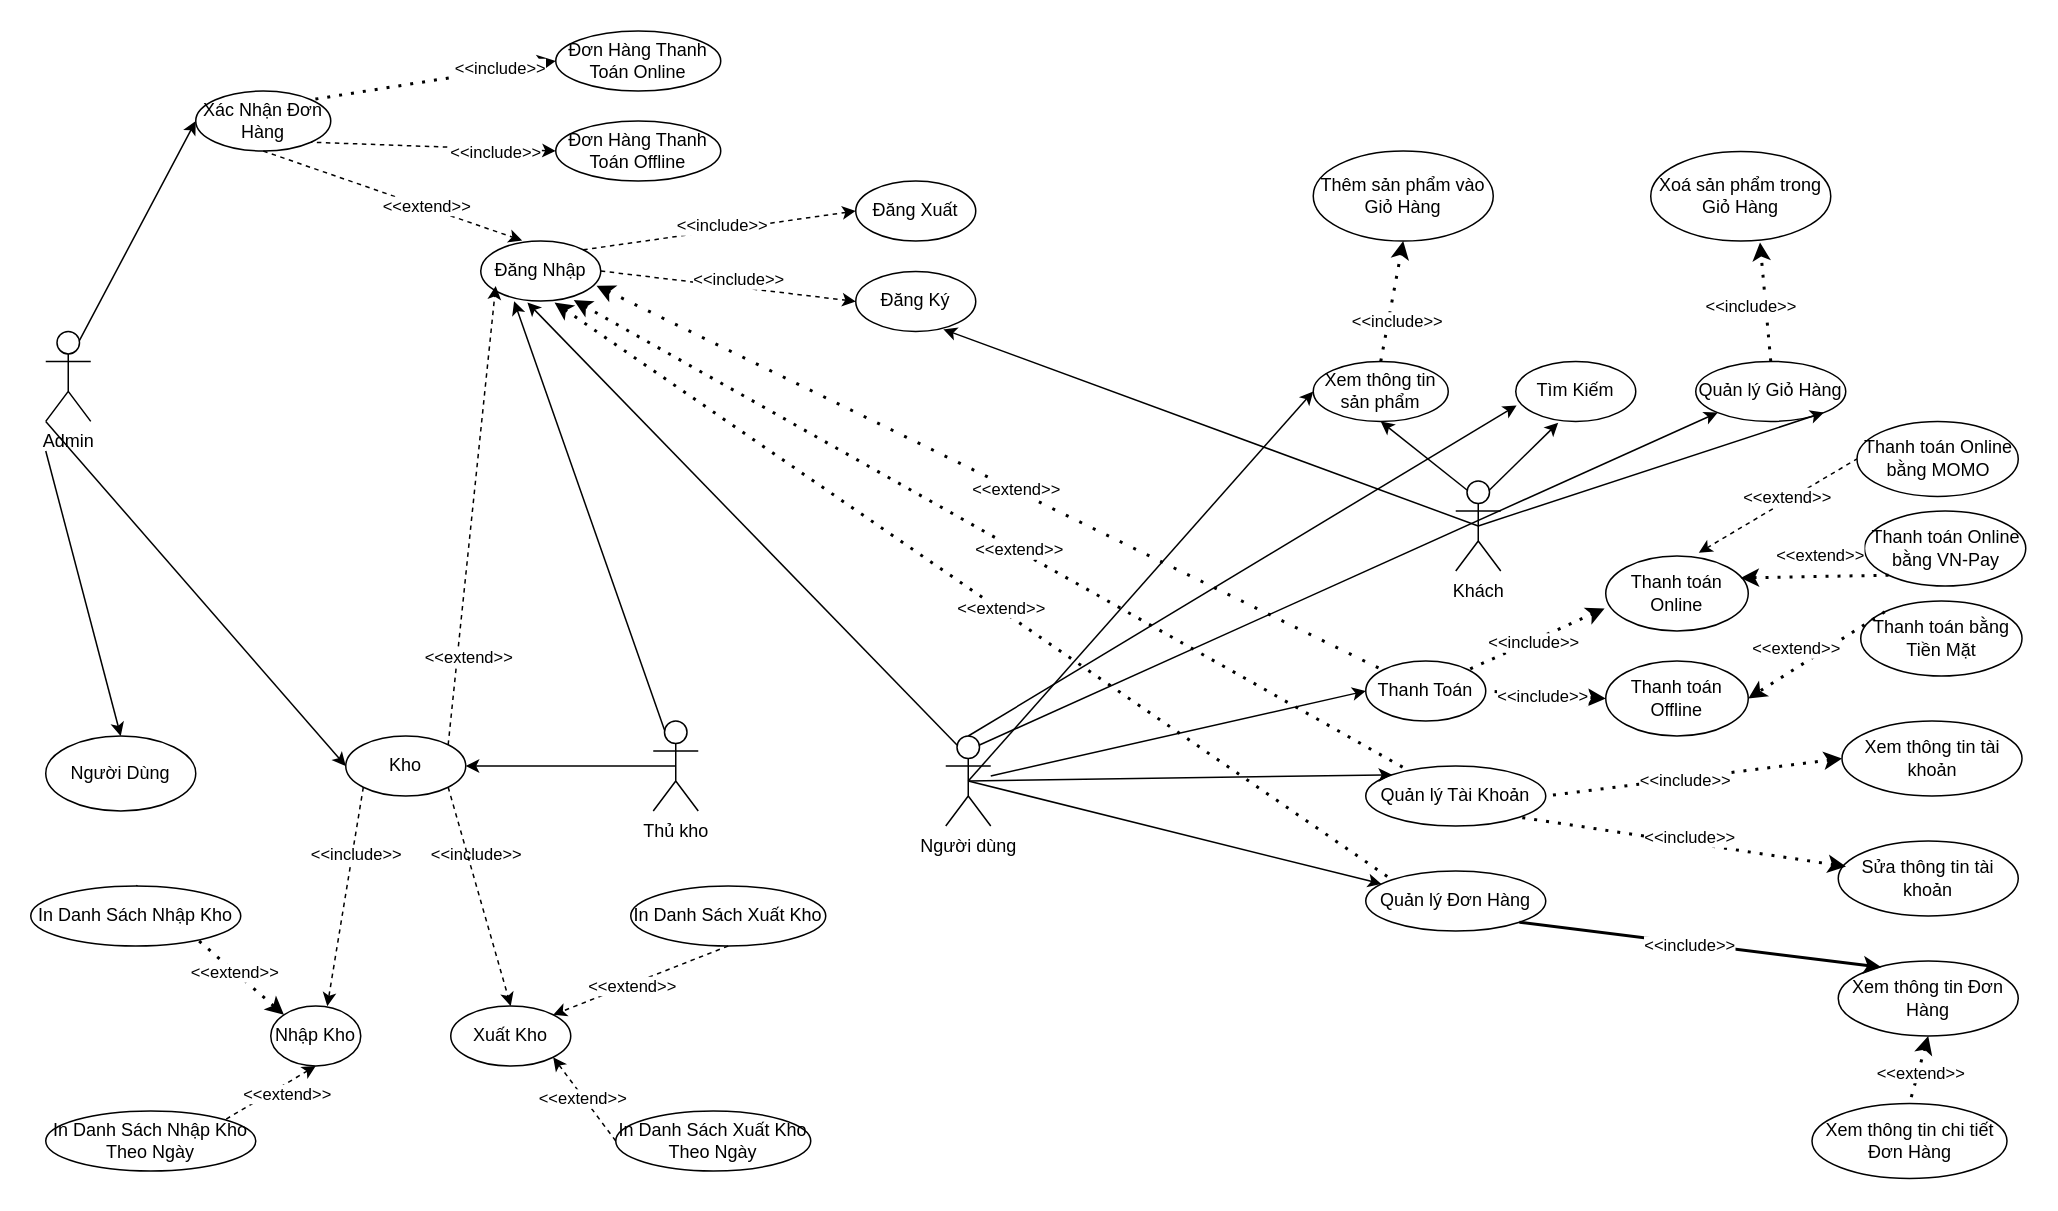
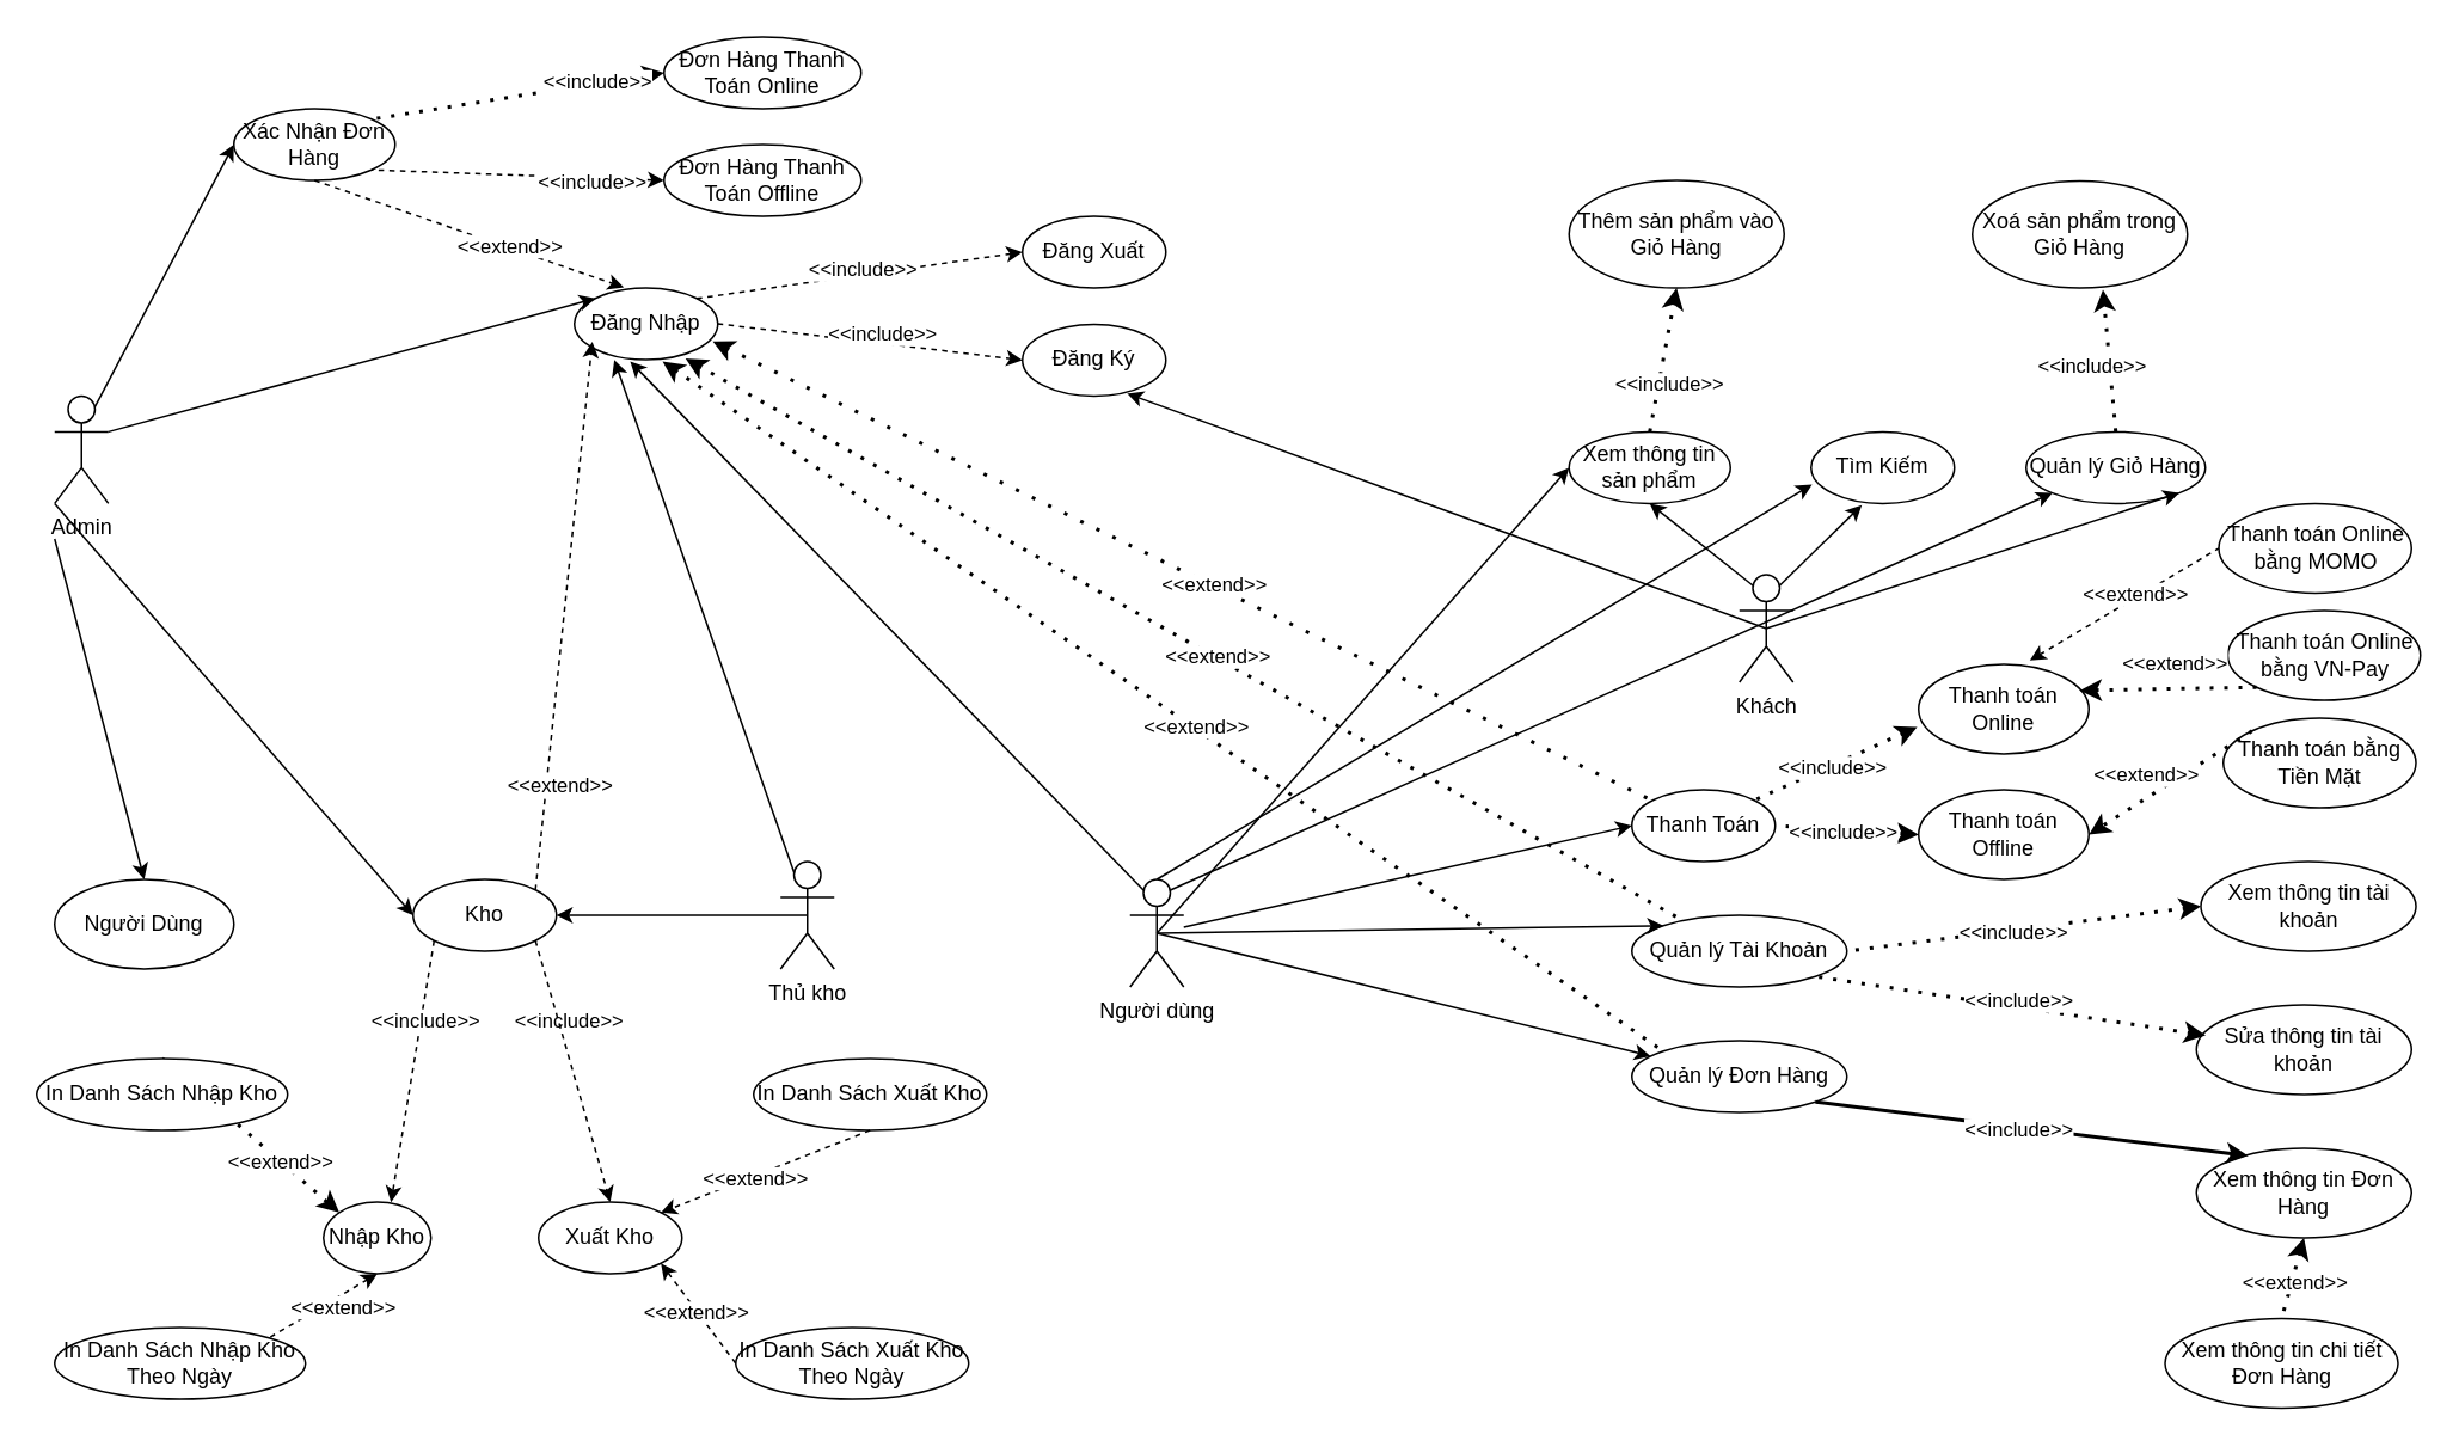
+ <mxCell id="18" value="" style="endArrow=classic;html=1;rounded=0;entryX=0;entryY=0;entryDx=0;entryDy=0;exitX=1;exitY=0.333;exitDx=0;exitDy=0;exitPerimeter=0;" parent="1" source="4" target="7" edge="1"><mxGeometry width="50" height="50" relative="1" as="geometry"><mxPoint x="140" y="310" as="sourcePoint" /><mxPoint x="190" y="260" as="targetPoint" /></mxGeometry></mxCell>
